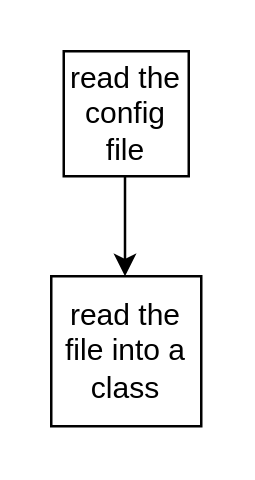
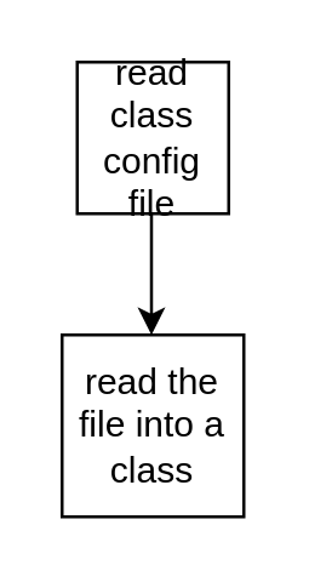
- <mxCell id="2" value="read the config file" style="whiteSpace=wrap;html=1;aspect=fixed;" vertex="1" parent="1"><mxGeometry x="25" y="20" width="50" height="50" as="geometry" /></mxCell>
+ <mxCell id="2" value="read class config file" style="whiteSpace=wrap;html=1;aspect=fixed;" vertex="1" parent="1"><mxGeometry x="25" y="20" width="50" height="50" as="geometry" /></mxCell>
